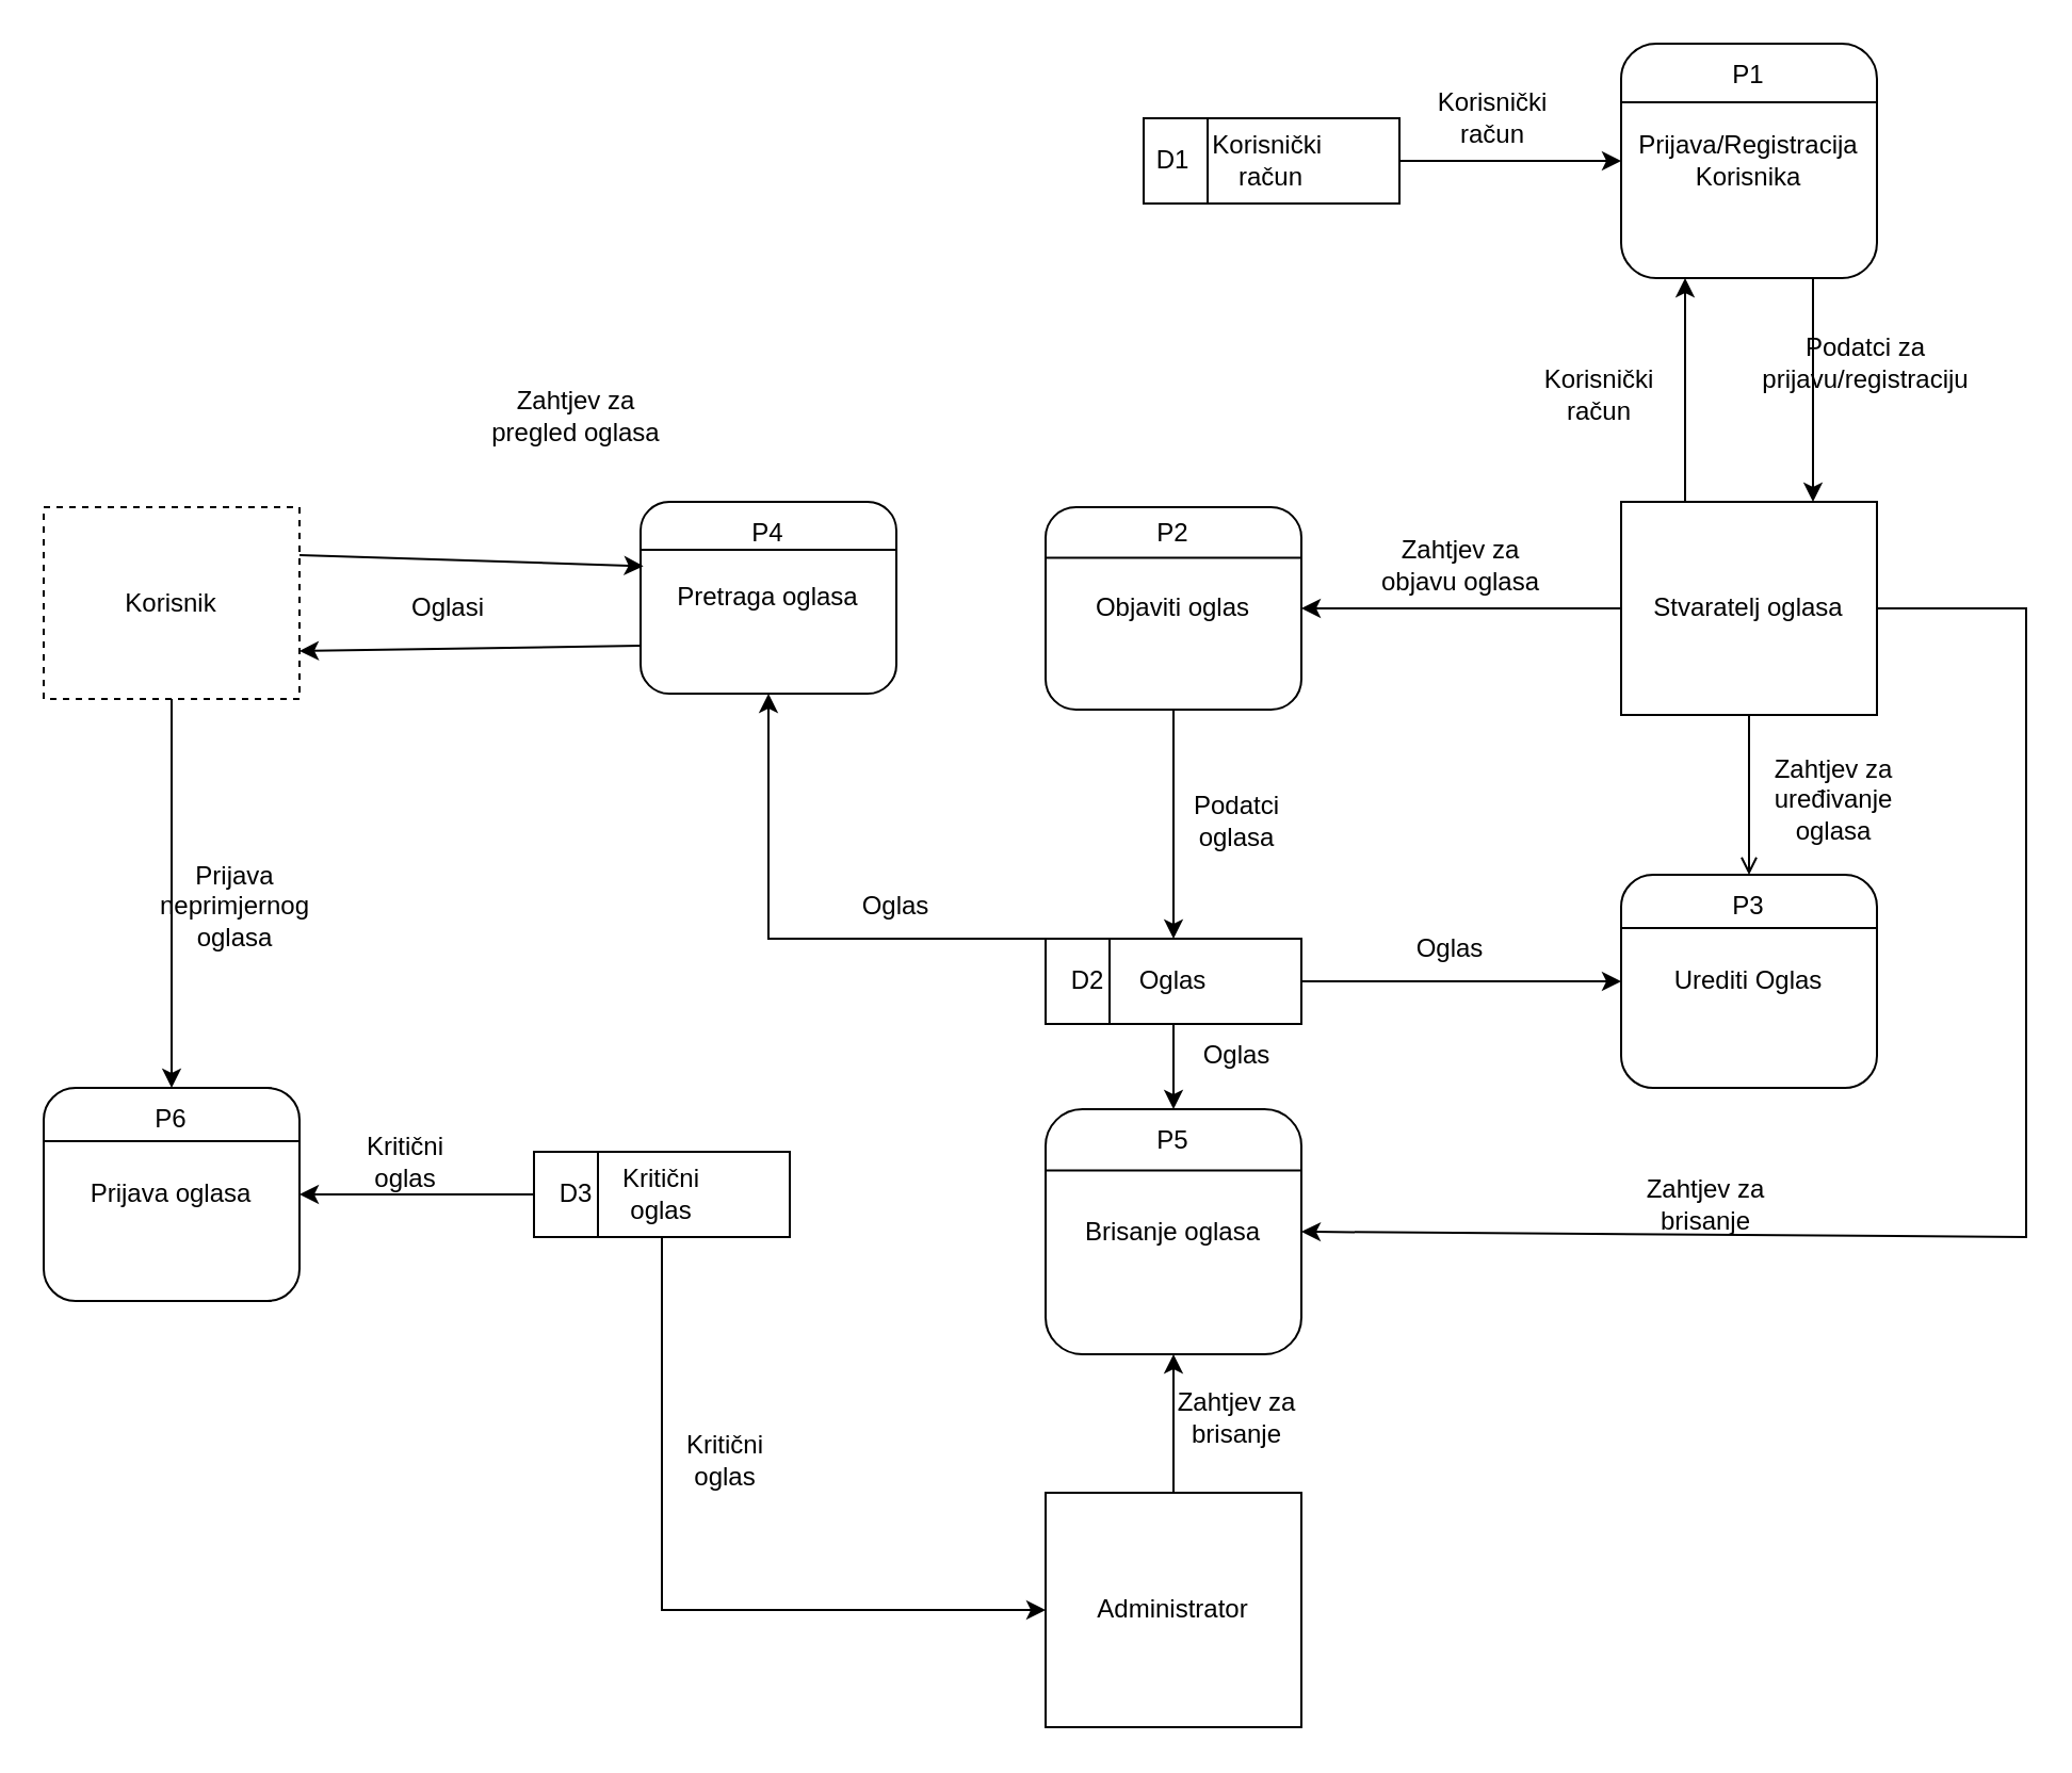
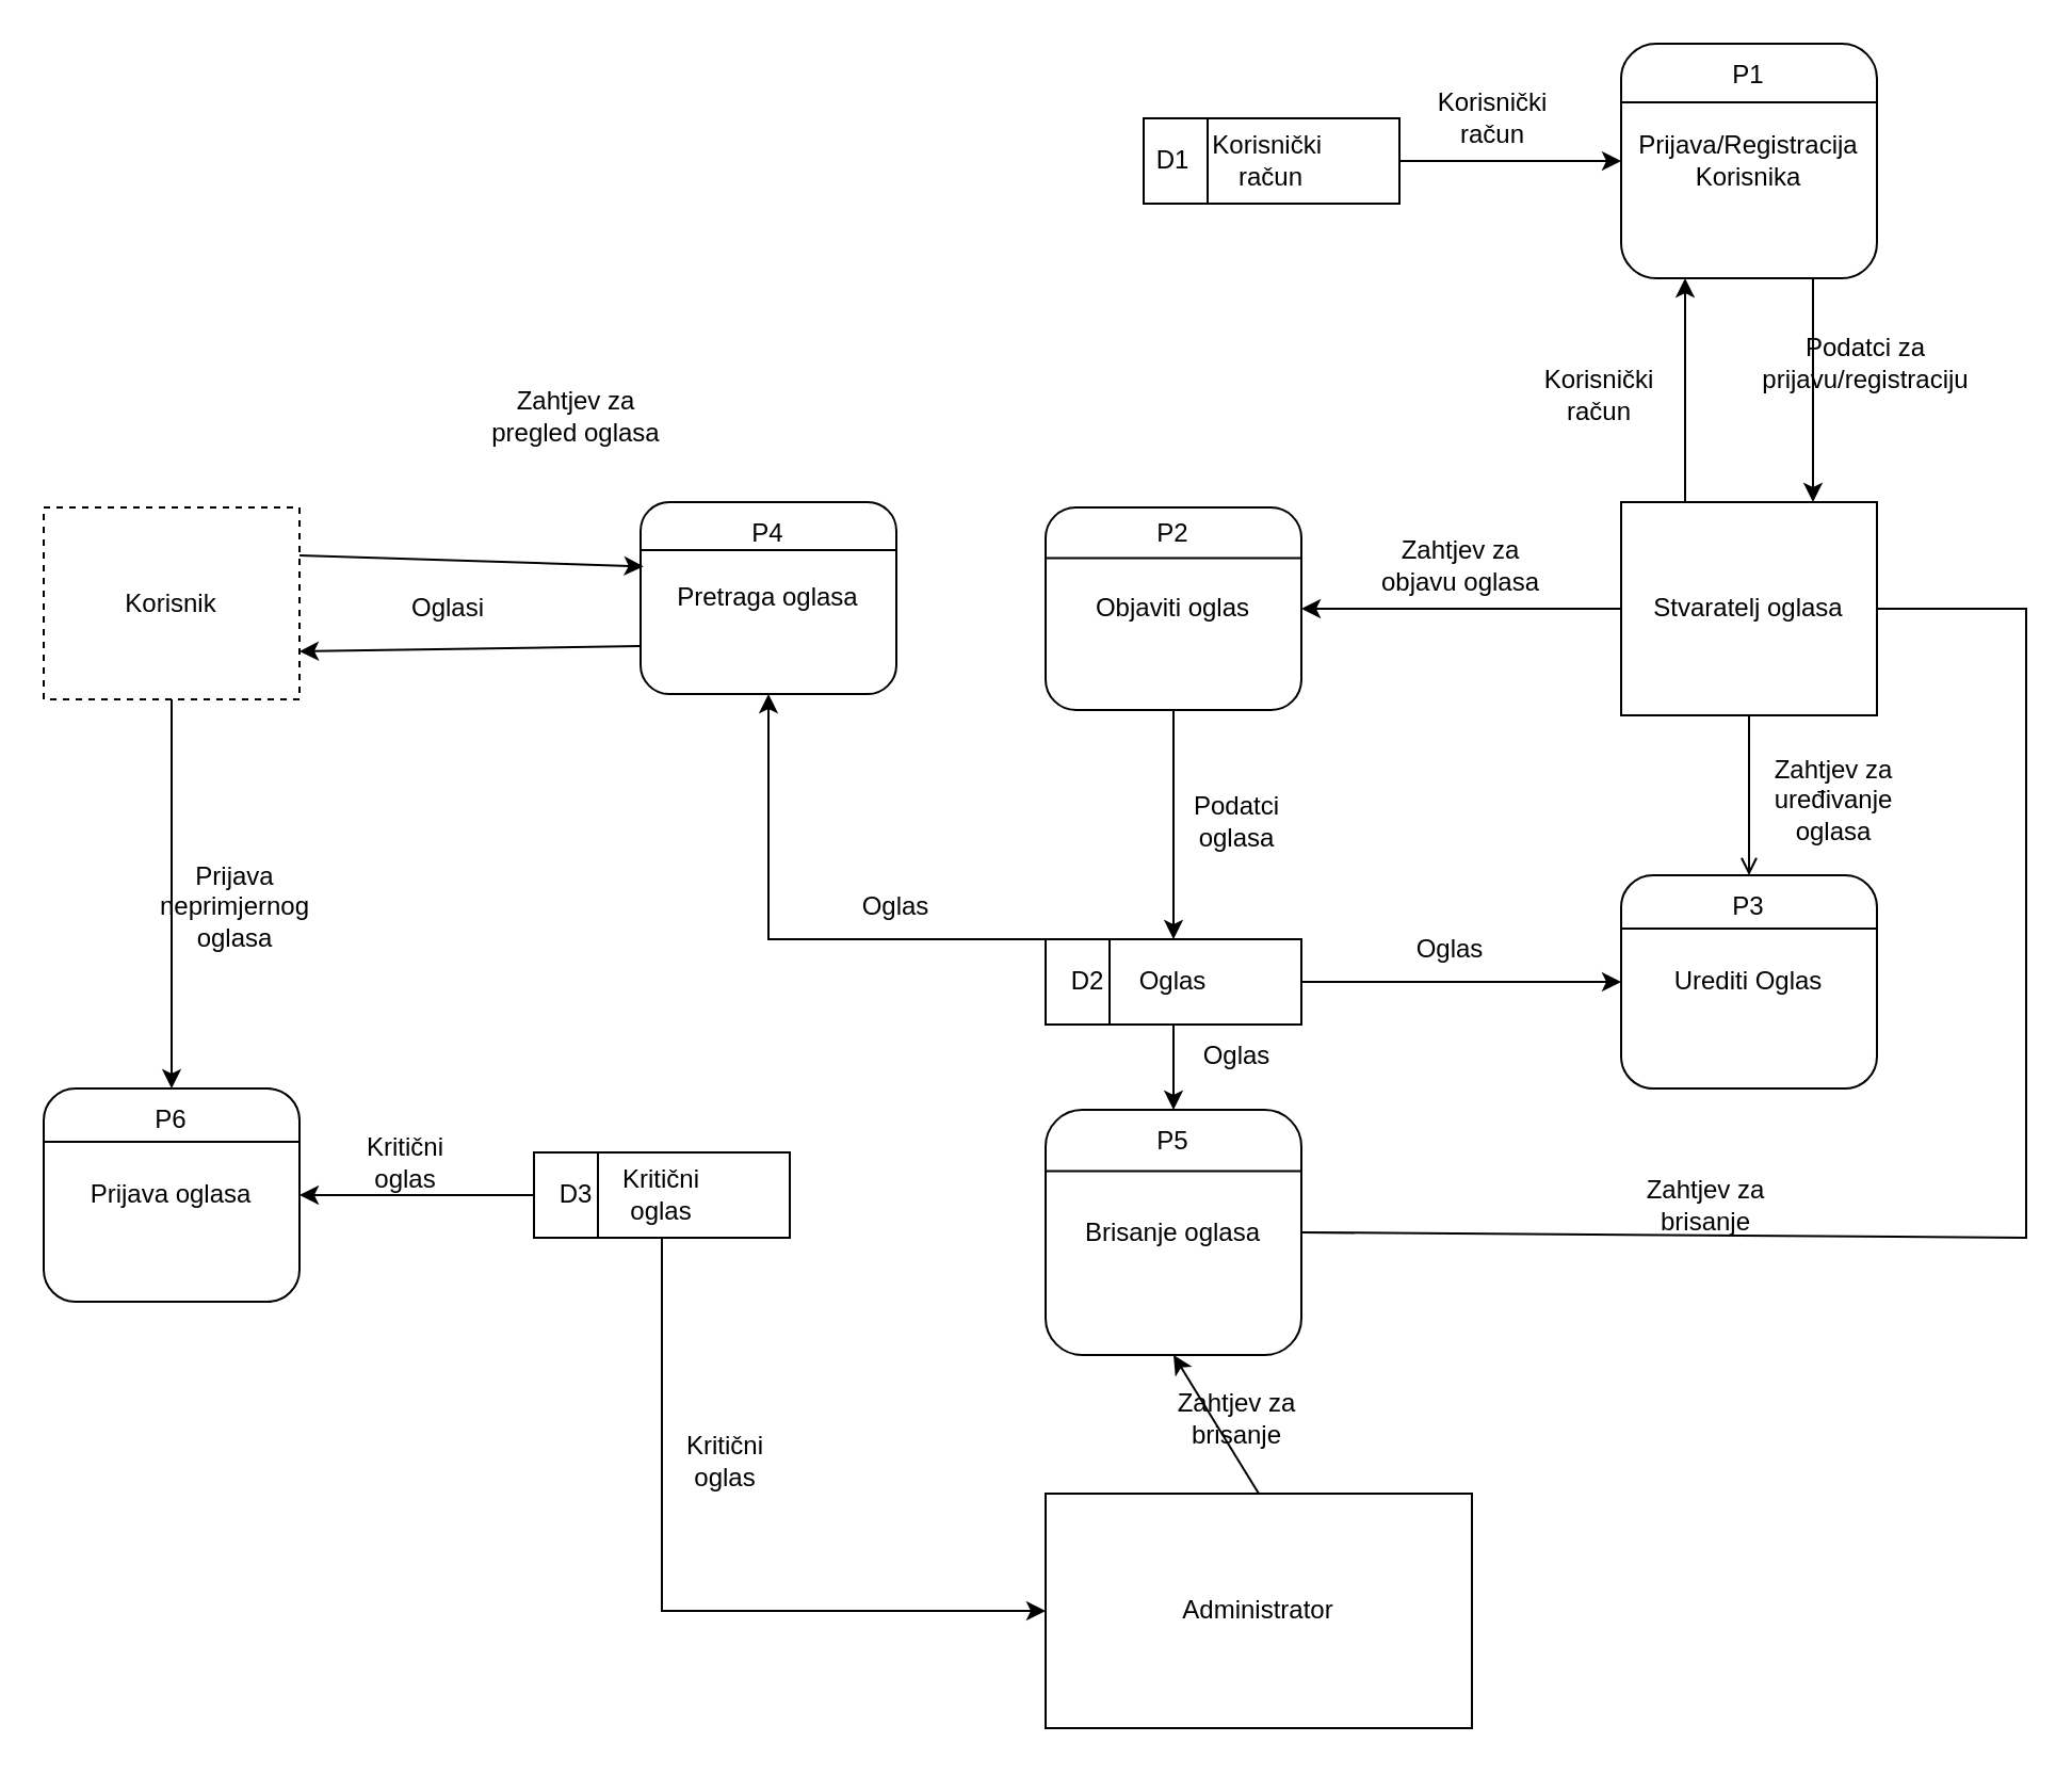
- <mxCell id="44" value="" style="endArrow=classic;html=1;rounded=0;exitX=1;exitY=0.5;exitDx=0;exitDy=0;entryX=1;entryY=0.5;entryDx=0;entryDy=0;" parent="1" source="3" target="39" edge="1"><mxGeometry width="50" height="50" relative="1" as="geometry"><mxPoint x="490" y="500" as="sourcePoint" /><mxPoint x="540" y="450" as="targetPoint" /><Array as="points"><mxPoint x="950" y="285" /><mxPoint x="950" y="580" /></Array></mxGeometry></mxCell>
+ <mxCell id="44" value="" style="endArrow=none;html=1;rounded=0;exitX=1;exitY=0.5;exitDx=0;exitDy=0;entryX=1;entryY=0.5;entryDx=0;entryDy=0;" parent="1" source="3" target="39" edge="1"><mxGeometry width="50" height="50" relative="1" as="geometry"><mxPoint x="490" y="500" as="sourcePoint" /><mxPoint x="540" y="450" as="targetPoint" /><Array as="points"><mxPoint x="950" y="285" /><mxPoint x="950" y="580" /></Array></mxGeometry></mxCell>
- <mxCell id="4" value="Administrator" style="rounded=0;whiteSpace=wrap;html=1;" parent="1" vertex="1"><mxGeometry x="490" y="700" width="120" height="110" as="geometry" /></mxCell>
+ <mxCell id="4" value="Administrator" style="rounded=0;whiteSpace=wrap;html=1;" parent="1" vertex="1"><mxGeometry x="490" y="700" width="200" height="110" as="geometry" /></mxCell>
